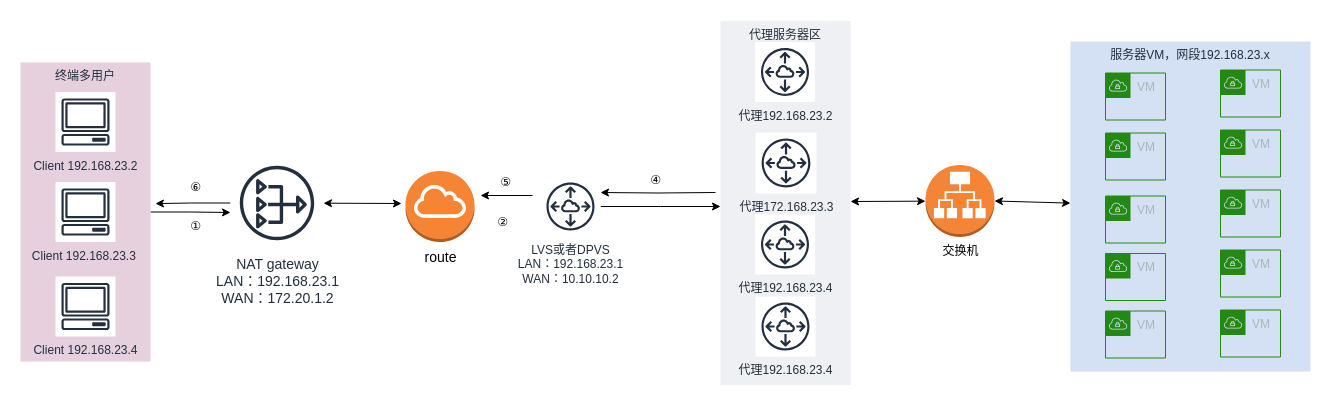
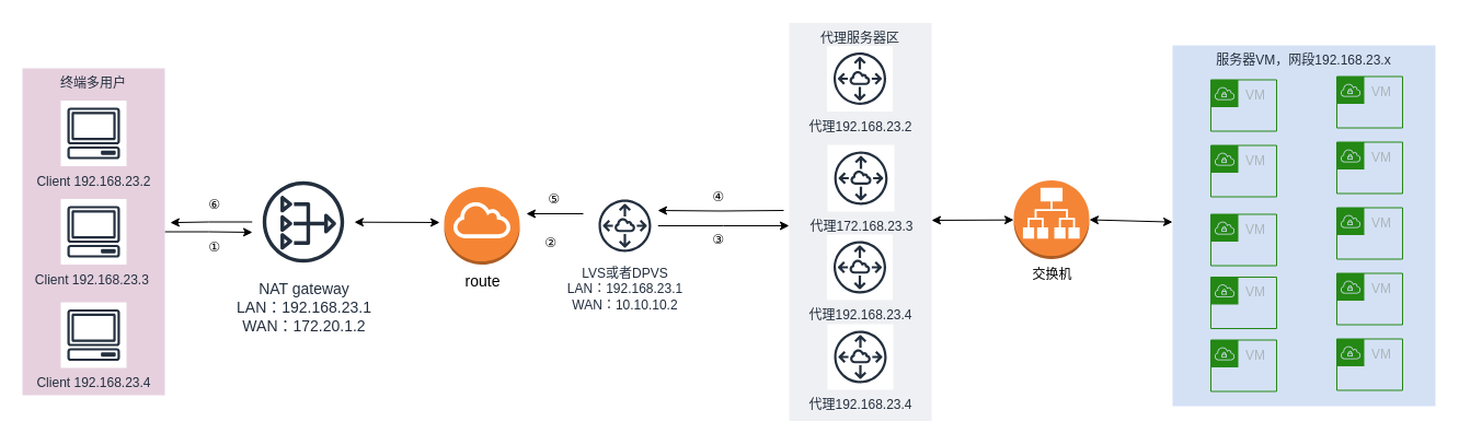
+ <mxCell id="36" value="③" style="text;html=1;resizable=0;autosize=1;align=center;verticalAlign=middle;points=[];fillColor=none;strokeColor=none;rounded=0;" vertex="1" parent="1"><mxGeometry x="640" y="209" width="30" height="20" as="geometry" /></mxCell>
